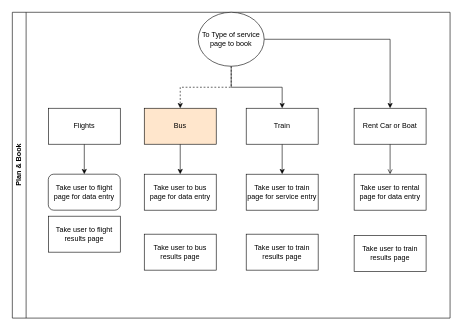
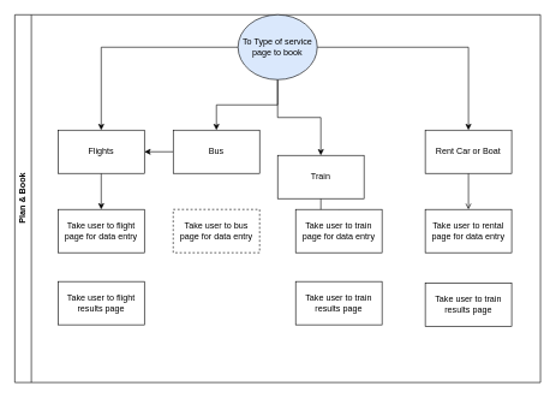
+ <mxCell id="3" style="edgeStyle=orthogonalEdgeStyle;rounded=0;orthogonalLoop=1;jettySize=auto;html=1;entryX=0.5;entryY=0;entryDx=0;entryDy=0;" parent="2" source="7" target="9" edge="1"><mxGeometry relative="1" as="geometry" /></mxCell>
- <mxCell id="7" value="To Type of service page to book" style="ellipse;whiteSpace=wrap;html=1;" parent="2" vertex="1"><mxGeometry x="310" width="110" height="90" as="geometry" /></mxCell>
+ <mxCell id="7" value="To Type of service page to book" style="ellipse;whiteSpace=wrap;html=1;fillColor=#dae8fc;" parent="2" vertex="1"><mxGeometry x="310" width="110" height="90" as="geometry" /></mxCell>
- <mxCell id="4" style="edgeStyle=orthogonalEdgeStyle;rounded=0;orthogonalLoop=1;jettySize=auto;html=1;entryX=0.5;entryY=0;entryDx=0;entryDy=0;dashed=1;" parent="2" source="7" target="11" edge="1"><mxGeometry relative="1" as="geometry" /></mxCell>
+ <mxCell id="4" style="edgeStyle=orthogonalEdgeStyle;rounded=0;orthogonalLoop=1;jettySize=auto;html=1;entryX=0.5;entryY=0;entryDx=0;entryDy=0;" parent="2" source="7" target="11" edge="1"><mxGeometry relative="1" as="geometry" /></mxCell>
- <mxCell id="11" value="Bus" style="rounded=0;whiteSpace=wrap;html=1;fillColor=#ffe6cc;" parent="2" vertex="1"><mxGeometry x="220" y="160" width="120" height="60" as="geometry" /></mxCell>
+ <mxCell id="11" value="Bus" style="rounded=0;whiteSpace=wrap;html=1;" parent="2" vertex="1"><mxGeometry x="220" y="160" width="120" height="60" as="geometry" /></mxCell>
- <mxCell id="13" value="Train" style="rounded=0;whiteSpace=wrap;html=1;" parent="2" vertex="1"><mxGeometry x="390" y="160" width="120" height="60" as="geometry" /></mxCell>
+ <mxCell id="13" value="Train" style="rounded=0;whiteSpace=wrap;html=1;" parent="2" vertex="1"><mxGeometry x="365" y="195" width="120" height="60" as="geometry" /></mxCell>
- <mxCell id="10" style="edgeStyle=orthogonalEdgeStyle;rounded=0;orthogonalLoop=1;jettySize=auto;html=1;entryX=0.5;entryY=0;entryDx=0;entryDy=0;" parent="2" source="11" target="17" edge="1"><mxGeometry relative="1" as="geometry" /></mxCell>
+ <mxCell id="10" style="edgeStyle=orthogonalEdgeStyle;rounded=0;orthogonalLoop=1;jettySize=auto;html=1;" parent="2" source="11" target="9" edge="1"><mxGeometry relative="1" as="geometry" /></mxCell>
- <mxCell id="16" value="Take user to flight page for data entry" style="whiteSpace=wrap;html=1;rounded=1;" parent="2" vertex="1"><mxGeometry x="60" y="270" width="120" height="60" as="geometry" /></mxCell>
+ <mxCell id="16" value="Take user to flight page for data entry" style="rounded=0;whiteSpace=wrap;html=1;" parent="2" vertex="1"><mxGeometry x="60" y="270" width="120" height="60" as="geometry" /></mxCell>
- <mxCell id="17" value="Take user to bus page for data entry" style="rounded=0;whiteSpace=wrap;html=1;" parent="2" vertex="1"><mxGeometry x="220" y="270" width="120" height="60" as="geometry" /></mxCell>
+ <mxCell id="17" value="Take user to bus page for data entry" style="rounded=0;whiteSpace=wrap;html=1;dashed=1;" parent="2" vertex="1"><mxGeometry x="220" y="270" width="120" height="60" as="geometry" /></mxCell>
- <mxCell id="18" value="Take user to train page for service entry" style="rounded=0;whiteSpace=wrap;html=1;" parent="2" vertex="1"><mxGeometry x="390" y="270" width="120" height="60" as="geometry" /></mxCell>
+ <mxCell id="18" value="Take user to train page for data entry" style="rounded=0;whiteSpace=wrap;html=1;" parent="2" vertex="1"><mxGeometry x="390" y="270" width="120" height="60" as="geometry" /></mxCell>
- <mxCell id="20" value="Take user to flight results page" style="rounded=0;whiteSpace=wrap;html=1;" parent="2" vertex="1"><mxGeometry x="60" y="340" width="120" height="60" as="geometry" /></mxCell>
+ <mxCell id="20" value="Take user to flight results page" style="rounded=0;whiteSpace=wrap;html=1;" parent="2" vertex="1"><mxGeometry x="60" y="370" width="120" height="60" as="geometry" /></mxCell>
- <mxCell id="21" value="Take user to bus results page" style="rounded=0;whiteSpace=wrap;html=1;" parent="2" vertex="1"><mxGeometry x="220" y="370" width="120" height="60" as="geometry" /></mxCell>
